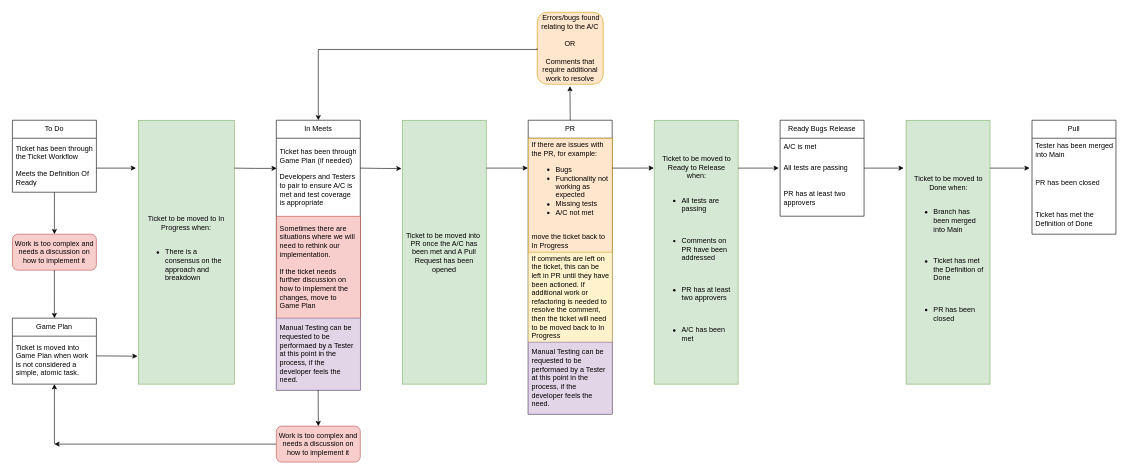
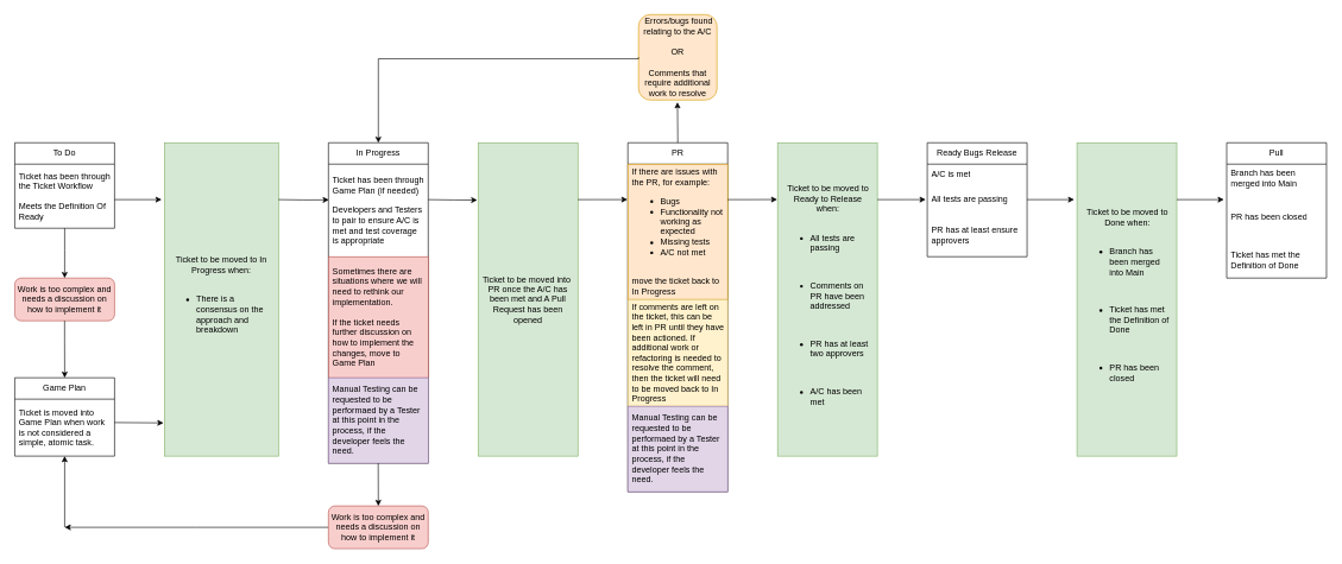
- <mxCell id="6" value="In Meets" style="swimlane;fontStyle=0;childLayout=stackLayout;horizontal=1;startSize=30;horizontalStack=0;resizeParent=1;resizeParentMax=0;resizeLast=0;collapsible=1;marginBottom=0;whiteSpace=wrap;html=1;" parent="1" vertex="1"><mxGeometry x="460" y="200" width="140" height="450" as="geometry"><mxRectangle x="470" y="240" width="130" height="30" as="alternateBounds" /></mxGeometry></mxCell>
+ <mxCell id="6" value="In Progress" style="swimlane;fontStyle=0;childLayout=stackLayout;horizontal=1;startSize=30;horizontalStack=0;resizeParent=1;resizeParentMax=0;resizeLast=0;collapsible=1;marginBottom=0;whiteSpace=wrap;html=1;" parent="1" vertex="1"><mxGeometry x="460" y="200" width="140" height="450" as="geometry"><mxRectangle x="470" y="240" width="130" height="30" as="alternateBounds" /></mxGeometry></mxCell>
- <mxCell id="19" value="Tester has been merged into Main" style="text;strokeColor=none;fillColor=none;align=left;verticalAlign=middle;spacingLeft=4;spacingRight=4;overflow=hidden;points=[[0,0.5],[1,0.5]];portConstraint=eastwest;rotatable=0;whiteSpace=wrap;html=1;" parent="18" vertex="1"><mxGeometry y="30" width="140" height="40" as="geometry" /></mxCell>
+ <mxCell id="19" value="Branch has been merged into Main" style="text;strokeColor=none;fillColor=none;align=left;verticalAlign=middle;spacingLeft=4;spacingRight=4;overflow=hidden;points=[[0,0.5],[1,0.5]];portConstraint=eastwest;rotatable=0;whiteSpace=wrap;html=1;" parent="18" vertex="1"><mxGeometry y="30" width="140" height="40" as="geometry" /></mxCell>
- <mxCell id="17" value="PR has at least two approvers" style="text;strokeColor=none;fillColor=none;align=left;verticalAlign=middle;spacingLeft=4;spacingRight=4;overflow=hidden;points=[[0,0.5],[1,0.5]];portConstraint=eastwest;rotatable=0;whiteSpace=wrap;html=1;" parent="14" vertex="1"><mxGeometry y="100" width="140" height="60" as="geometry" /></mxCell>
+ <mxCell id="17" value="PR has at least ensure approvers" style="text;strokeColor=none;fillColor=none;align=left;verticalAlign=middle;spacingLeft=4;spacingRight=4;overflow=hidden;points=[[0,0.5],[1,0.5]];portConstraint=eastwest;rotatable=0;whiteSpace=wrap;html=1;" parent="14" vertex="1"><mxGeometry y="100" width="140" height="60" as="geometry" /></mxCell>
